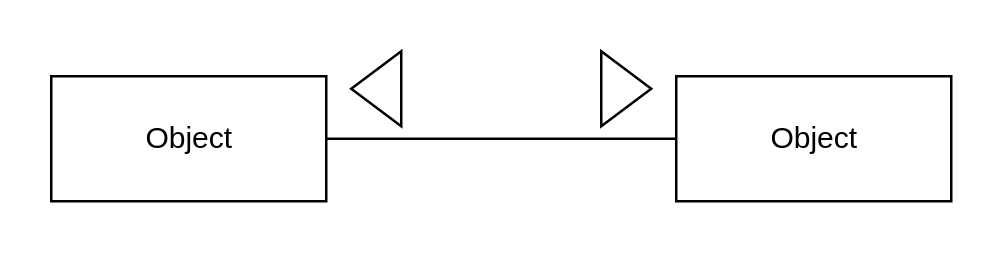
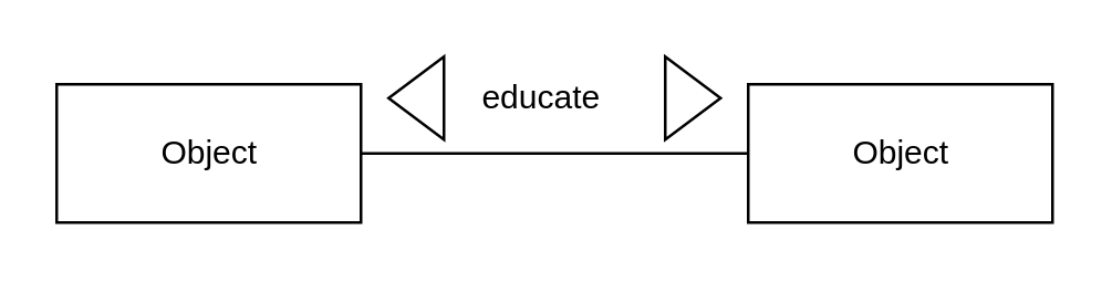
+ <mxCell id="7" value="educate" style="text;html=1;align=center;verticalAlign=middle;resizable=0;points=[];autosize=1;strokeColor=none;fillColor=none;" vertex="1" parent="1"><mxGeometry x="160" y="20" width="70" height="30" as="geometry" /></mxCell>
